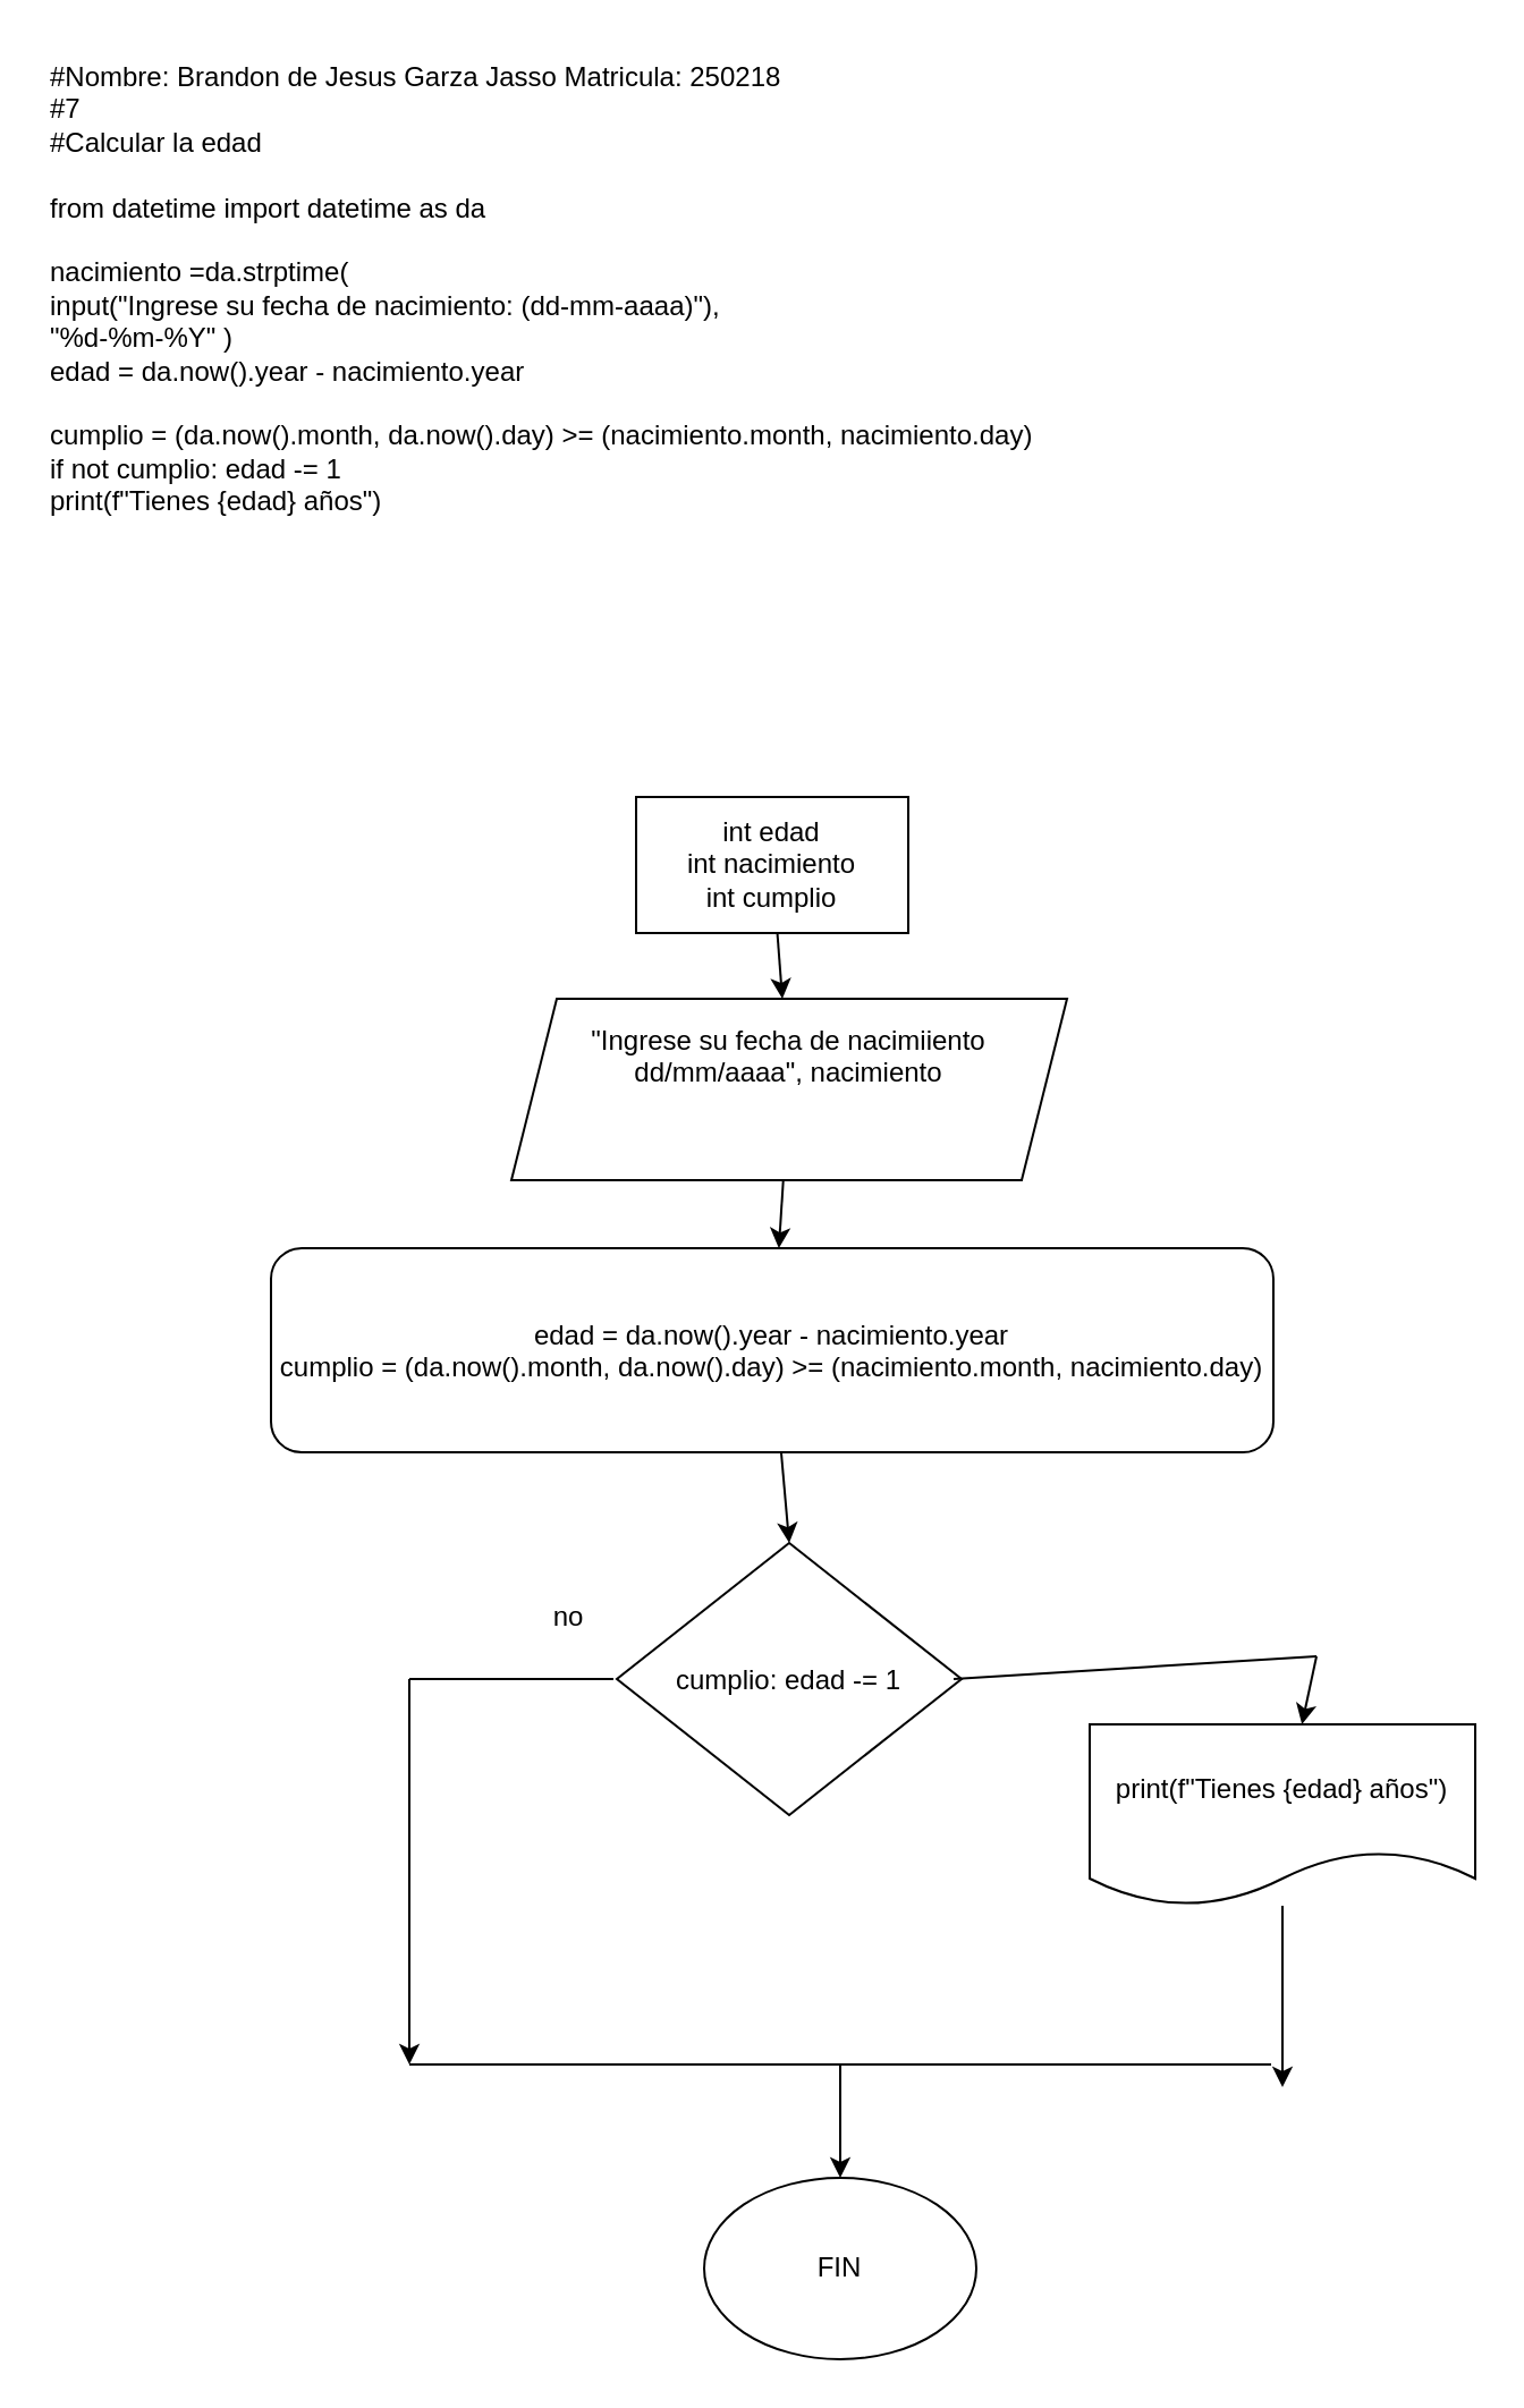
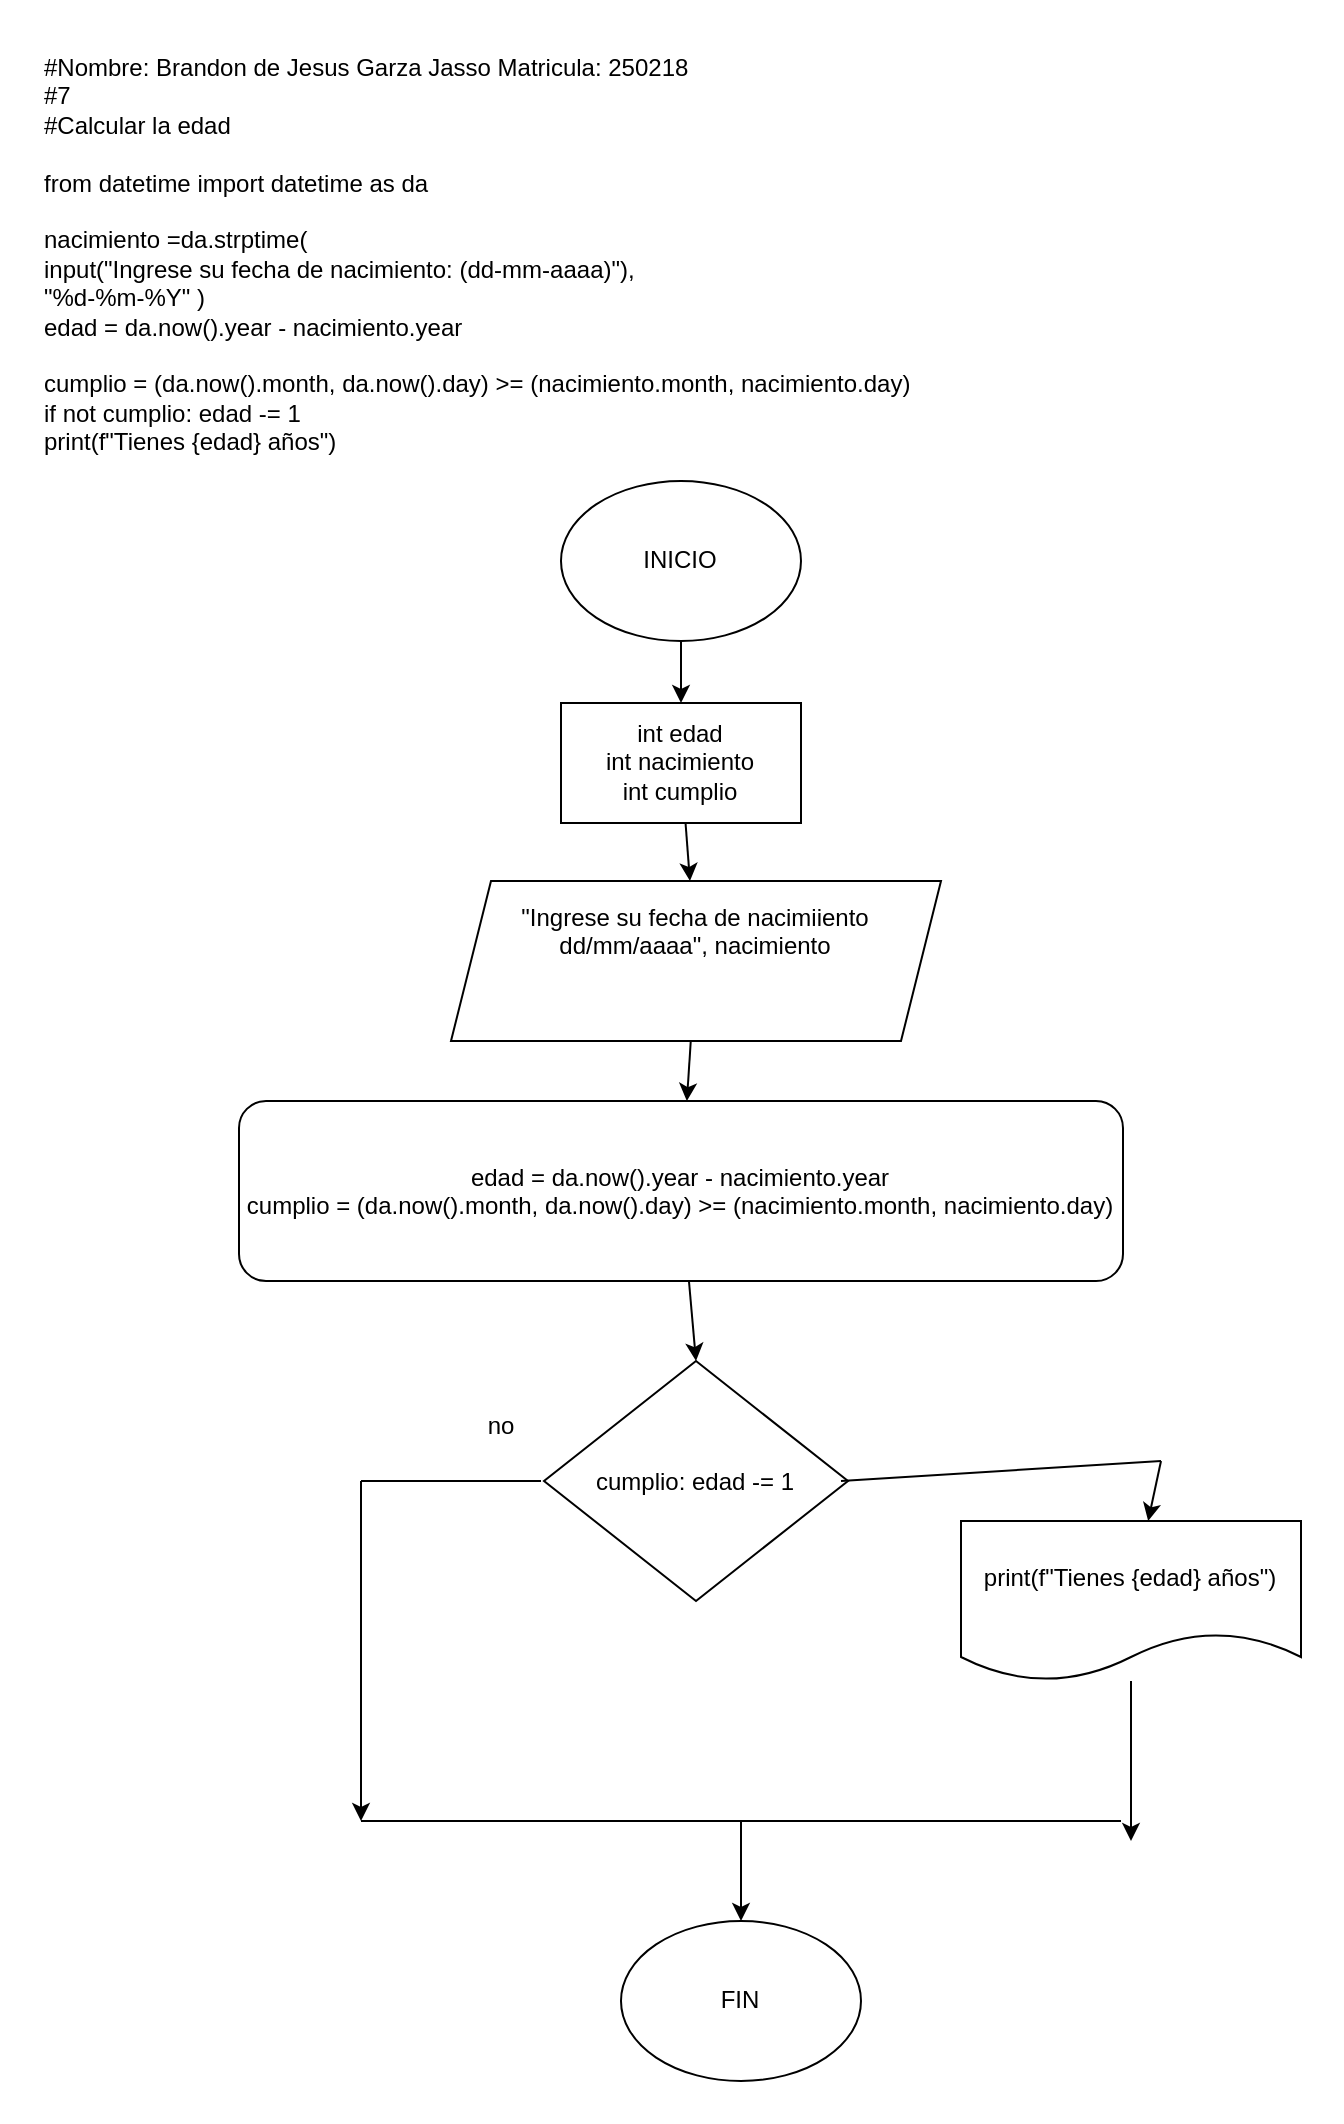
+ <mxCell id="3" value="INICIO" style="ellipse;whiteSpace=wrap;html=1;" vertex="1" parent="1"><mxGeometry x="280" y="240" width="120" height="80" as="geometry" /></mxCell>
+ <mxCell id="2" style="edgeStyle=none;html=1;entryX=0.5;entryY=0;entryDx=0;entryDy=0;" edge="1" parent="1" source="3" target="6"><mxGeometry relative="1" as="geometry" /></mxCell>
